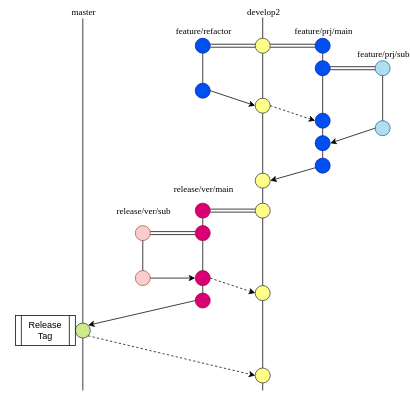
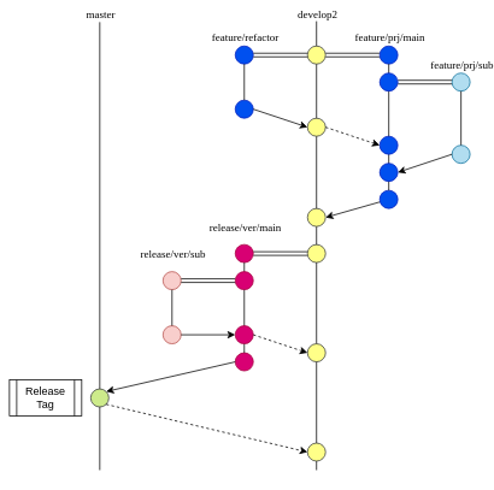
- <mxCell id="35" value="Release&lt;br&gt;Tag" style="shape=process;whiteSpace=wrap;html=1;backgroundOutline=1;" parent="1" vertex="1"><mxGeometry x="20" y="420" width="80" height="40" as="geometry" /></mxCell>
+ <mxCell id="35" value="Release&lt;br&gt;Tag" style="shape=process;whiteSpace=wrap;html=1;backgroundOutline=1;" parent="1" vertex="1"><mxGeometry x="10" y="420" width="80" height="40" as="geometry" /></mxCell>
